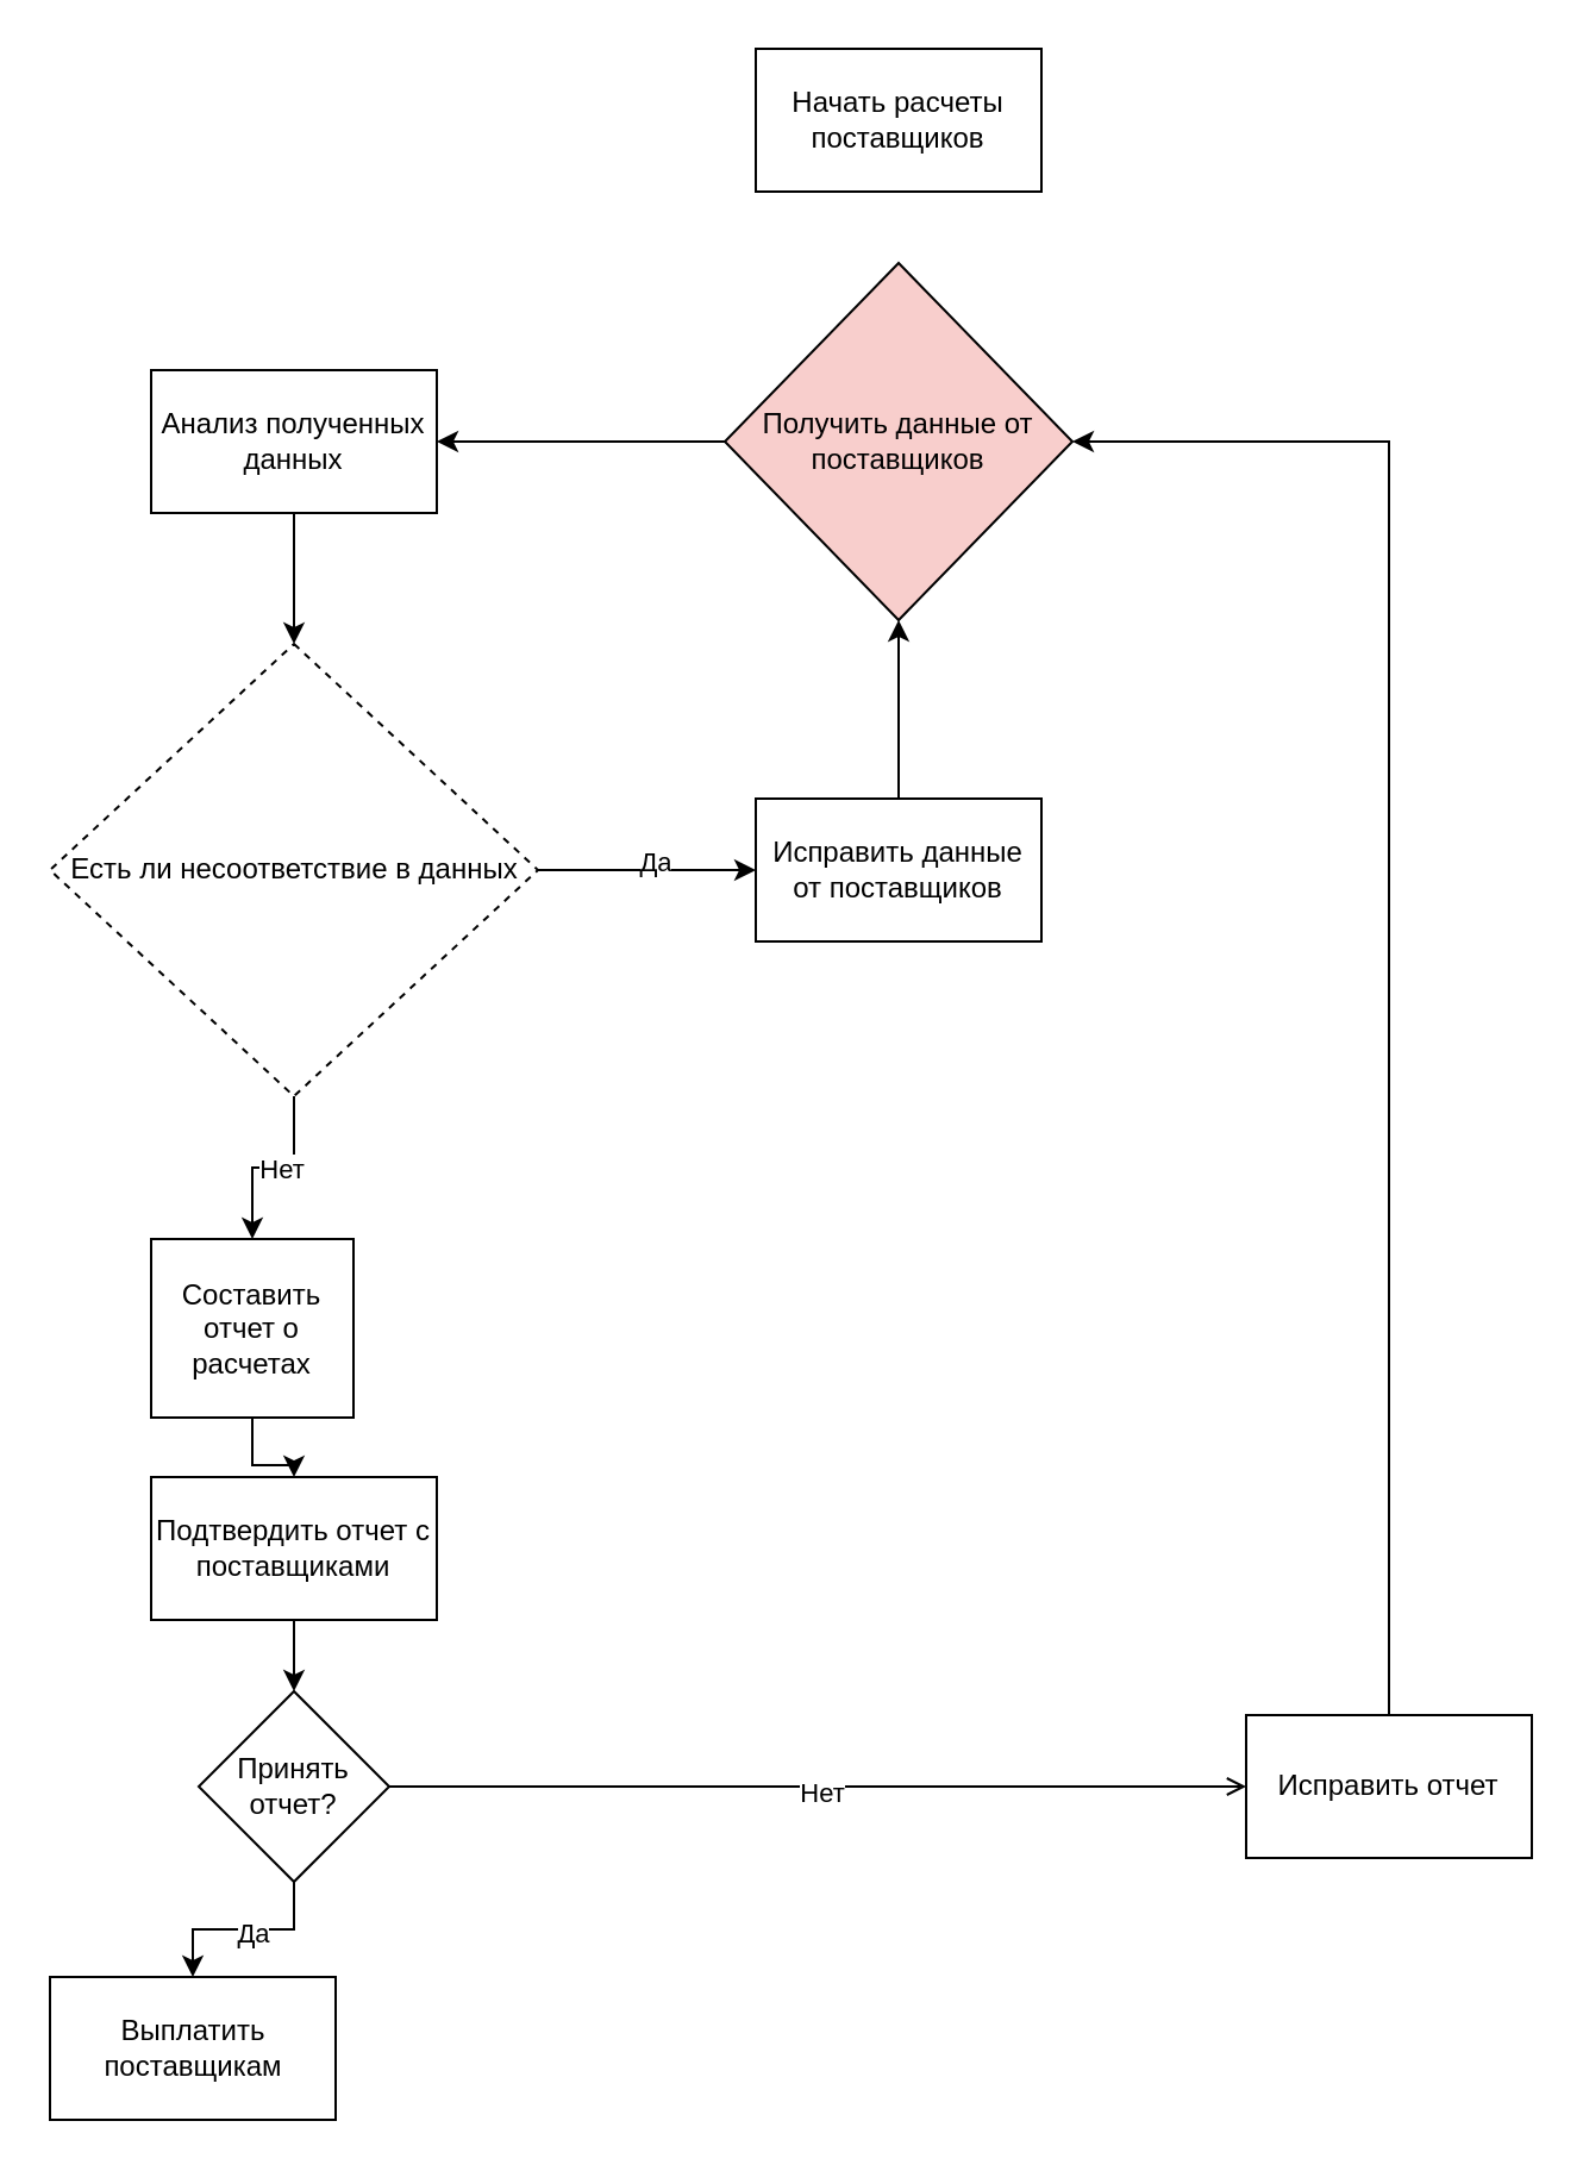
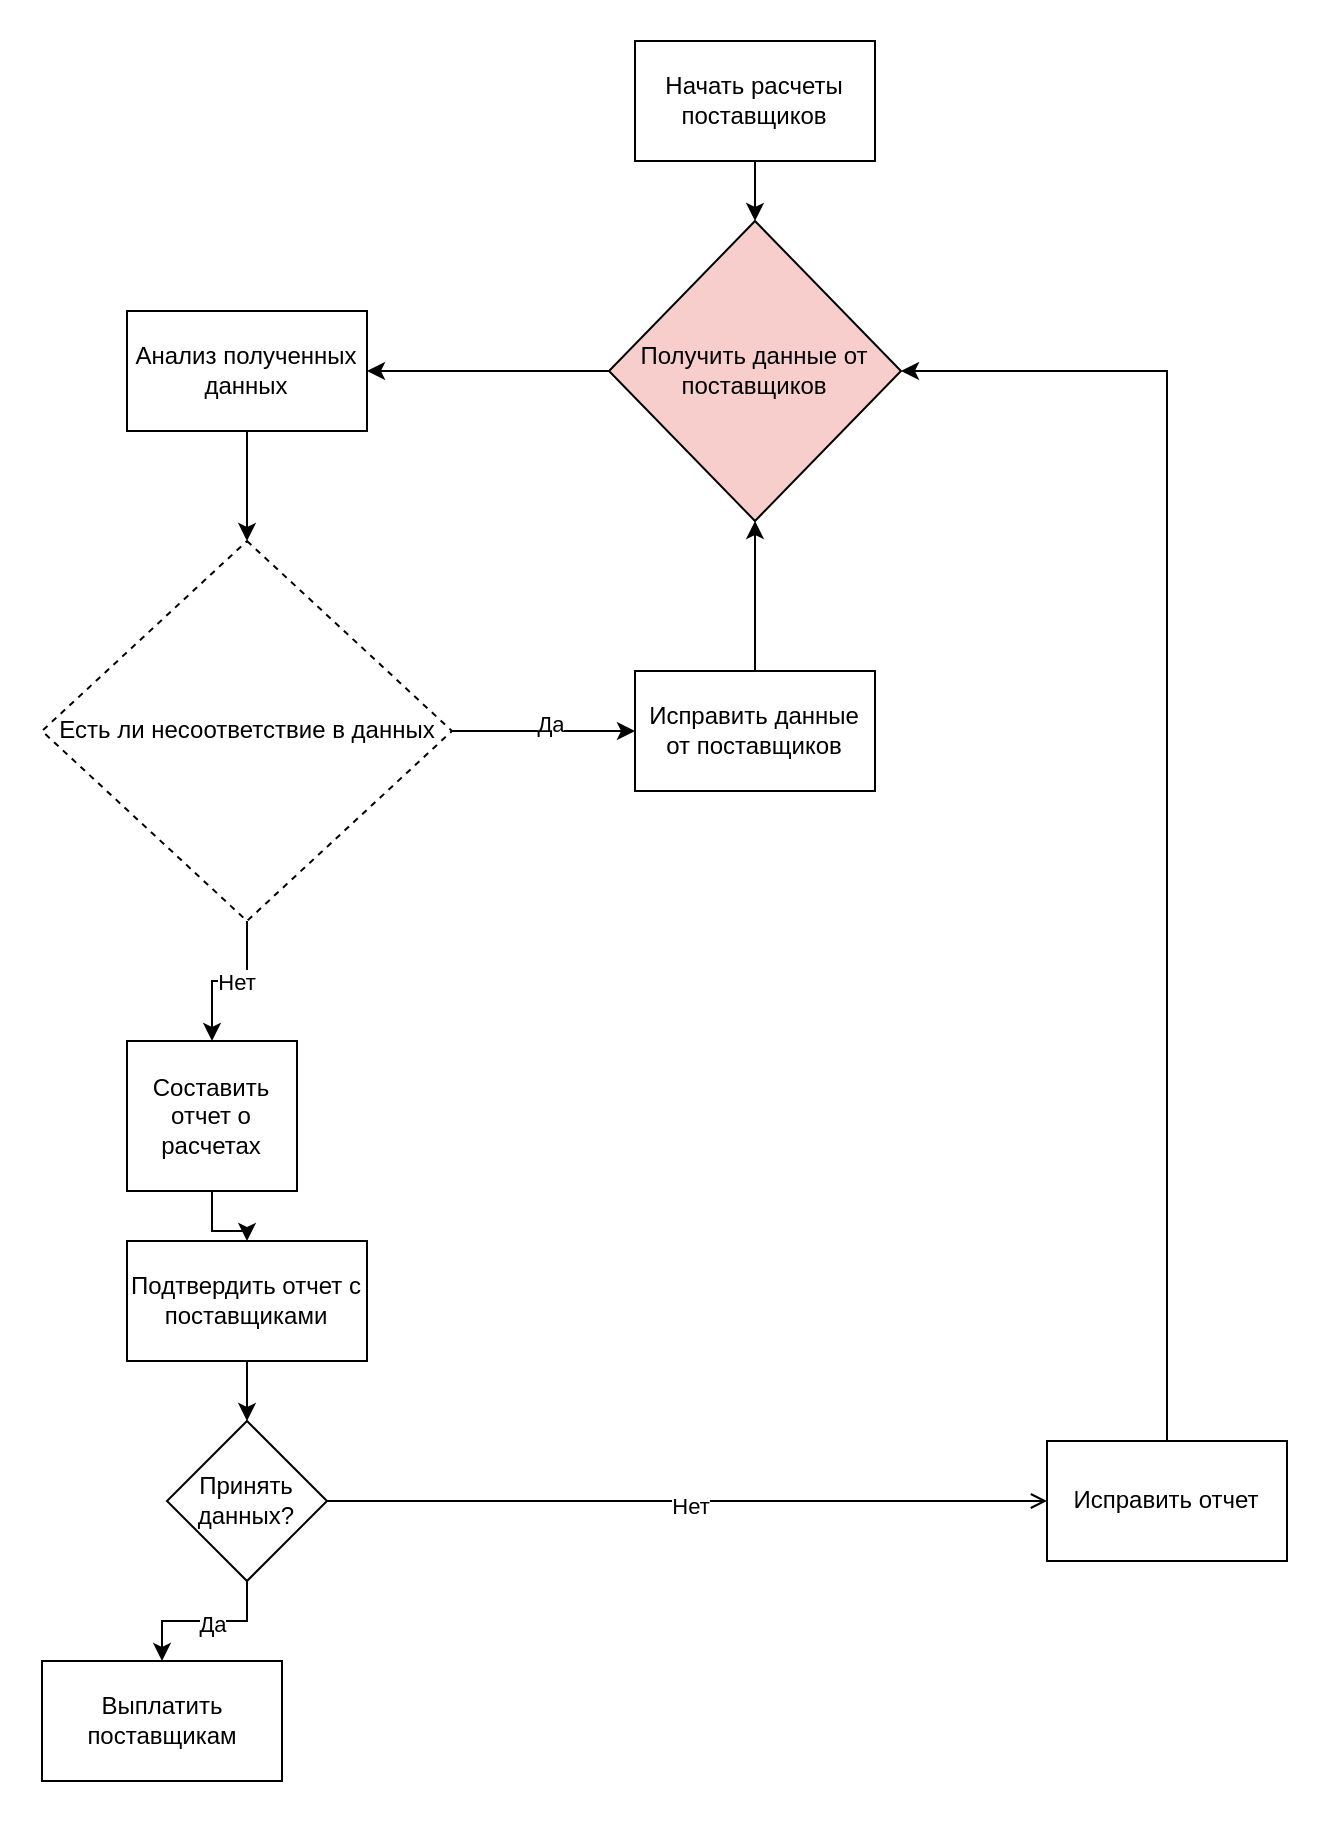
+ <mxCell id="2" value="" style="edgeStyle=orthogonalEdgeStyle;rounded=0;orthogonalLoop=1;jettySize=auto;html=1;" edge="1" parent="1" source="3" target="5"><mxGeometry relative="1" as="geometry" /></mxCell>
- <mxCell id="23" value="Принять отчет?" style="rhombus;whiteSpace=wrap;html=1;" vertex="1" parent="1"><mxGeometry x="83" y="710" width="80" height="80" as="geometry" /></mxCell>
+ <mxCell id="23" value="Принять данных?" style="rhombus;whiteSpace=wrap;html=1;" vertex="1" parent="1"><mxGeometry x="83" y="710" width="80" height="80" as="geometry" /></mxCell>
